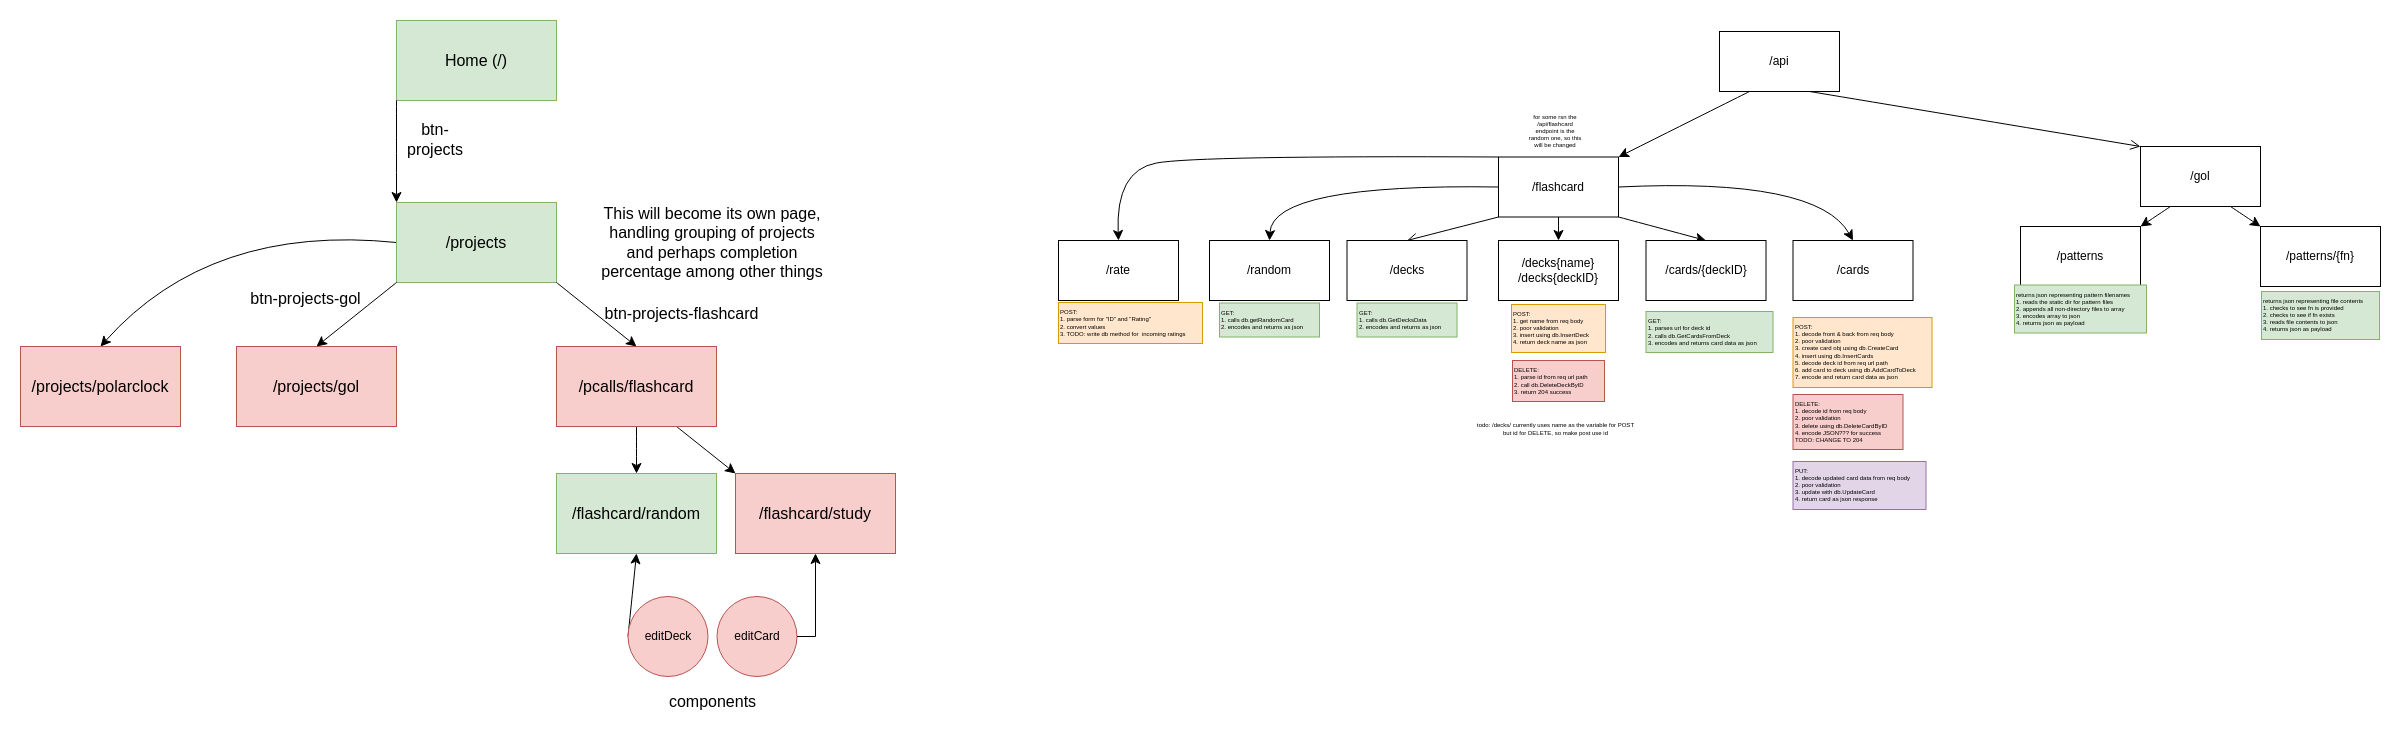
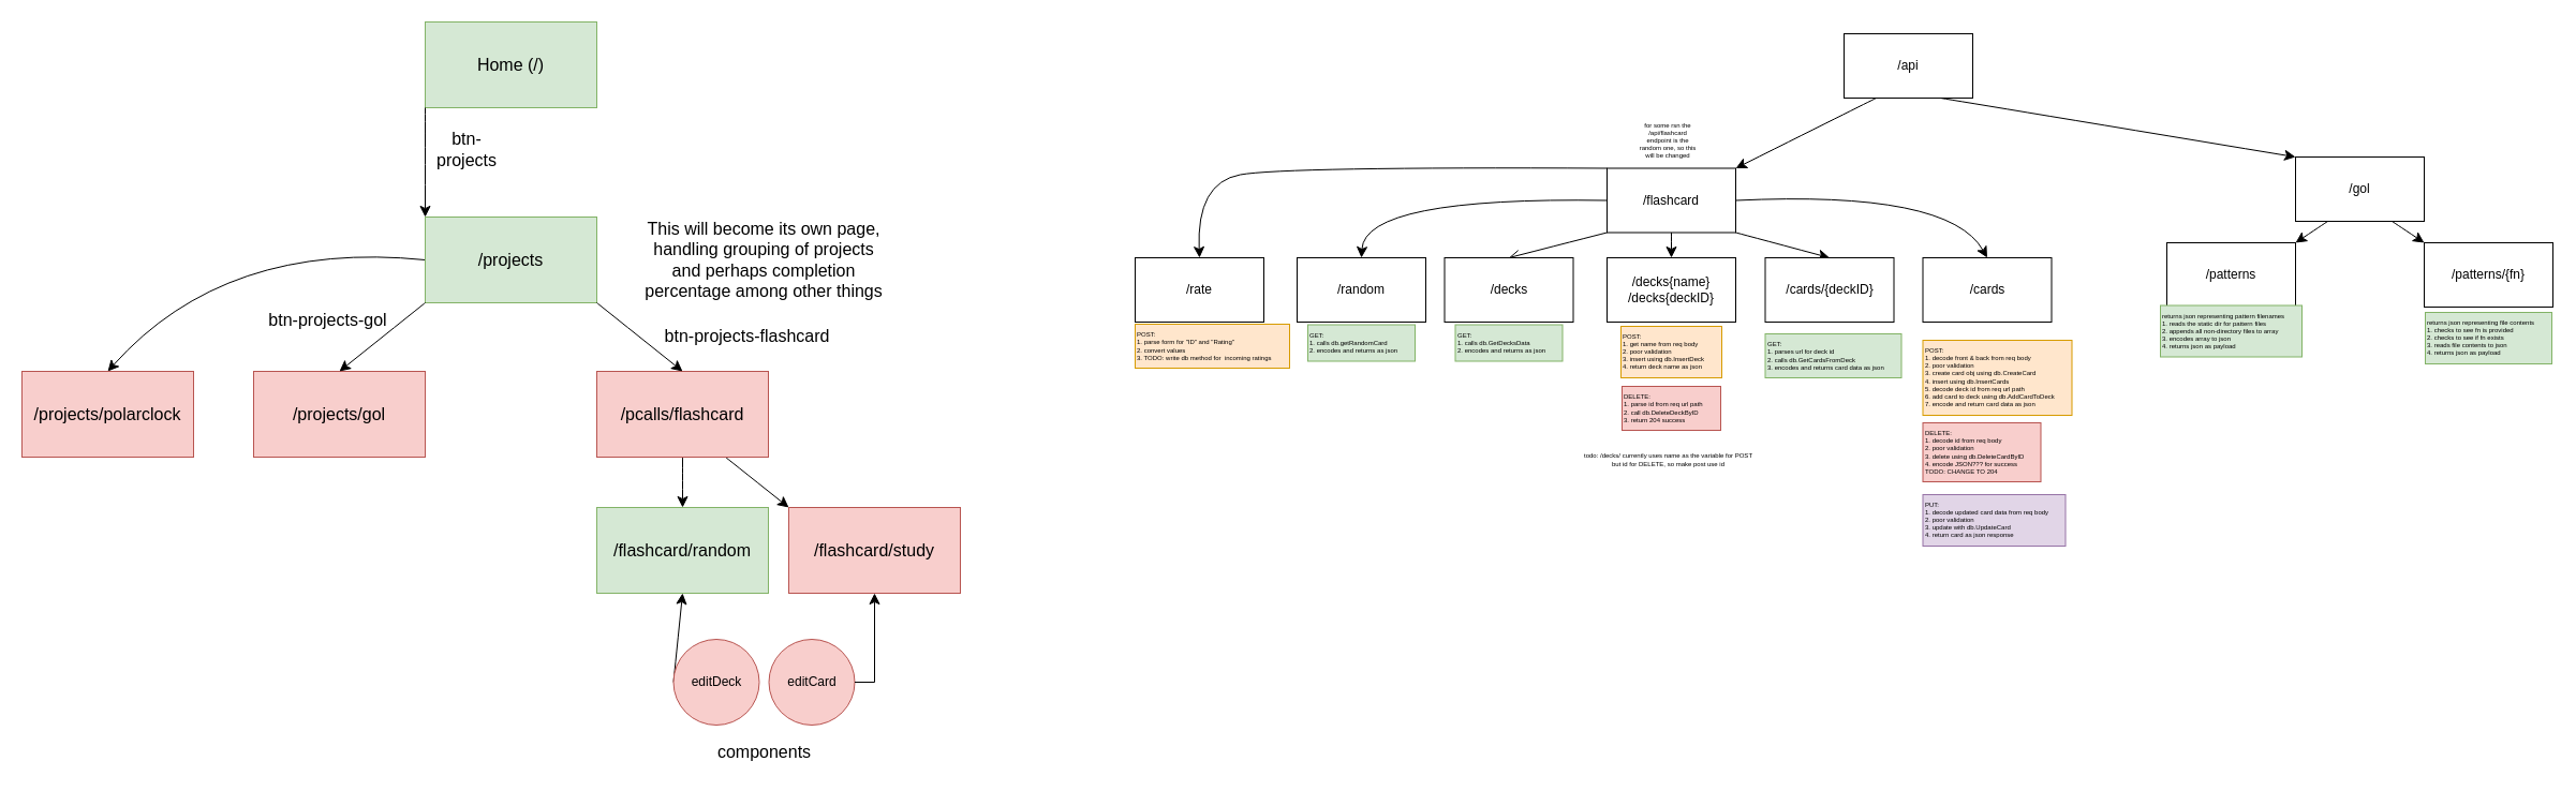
- <mxCell id="29" style="edgeStyle=none;curved=1;rounded=0;orthogonalLoop=1;jettySize=auto;html=1;exitX=0.75;exitY=1;exitDx=0;exitDy=0;entryX=0;entryY=0;entryDx=0;entryDy=0;fontSize=12;startSize=8;endSize=8;endArrow=open;" edge="1" parent="1" source="31" target="41"><mxGeometry relative="1" as="geometry" /></mxCell>
+ <mxCell id="29" style="edgeStyle=none;curved=1;rounded=0;orthogonalLoop=1;jettySize=auto;html=1;exitX=0.75;exitY=1;exitDx=0;exitDy=0;entryX=0;entryY=0;entryDx=0;entryDy=0;fontSize=12;startSize=8;endSize=8;" edge="1" parent="1" source="31" target="41"><mxGeometry relative="1" as="geometry" /></mxCell>
- <mxCell id="18" value="btn-projects-flashcard" style="text;html=1;align=center;verticalAlign=middle;resizable=0;points=[];autosize=1;strokeColor=none;fillColor=none;fontSize=16;" vertex="1" parent="1"><mxGeometry x="595" y="297" width="172" height="31" as="geometry" /></mxCell>
+ <mxCell id="18" value="btn-projects-flashcard" style="text;html=1;align=center;verticalAlign=middle;resizable=0;points=[];autosize=1;strokeColor=none;fillColor=none;fontSize=16;" vertex="1" parent="1"><mxGeometry x="610" y="297" width="172" height="31" as="geometry" /></mxCell>
